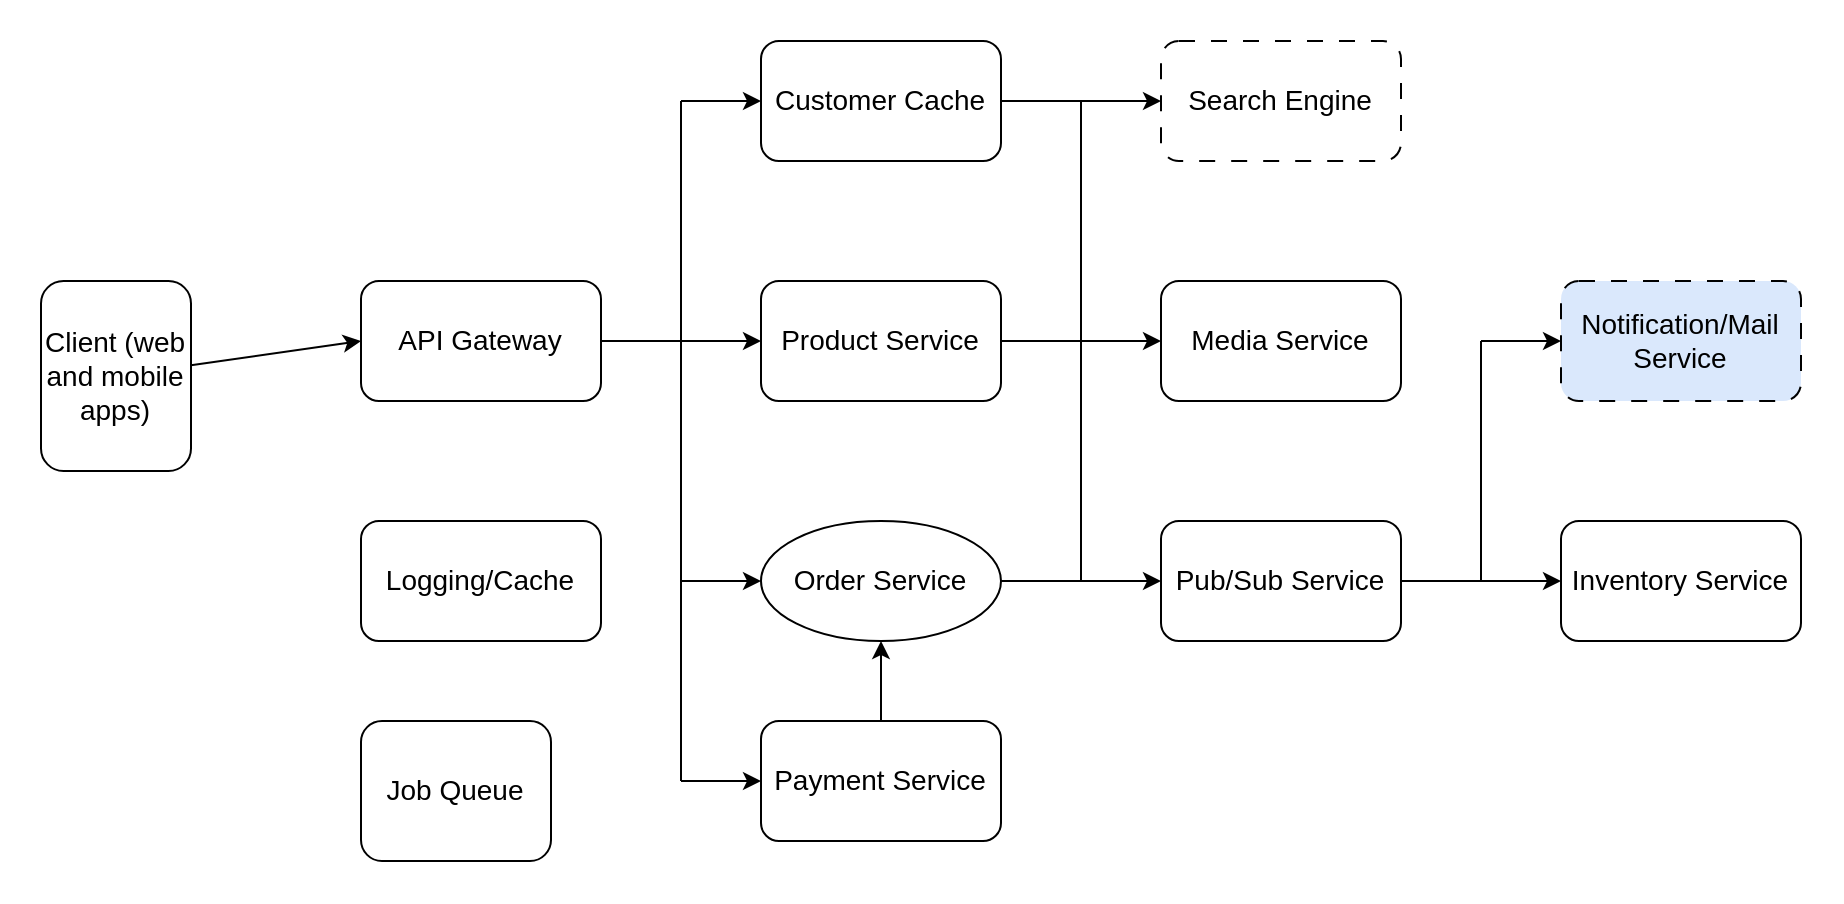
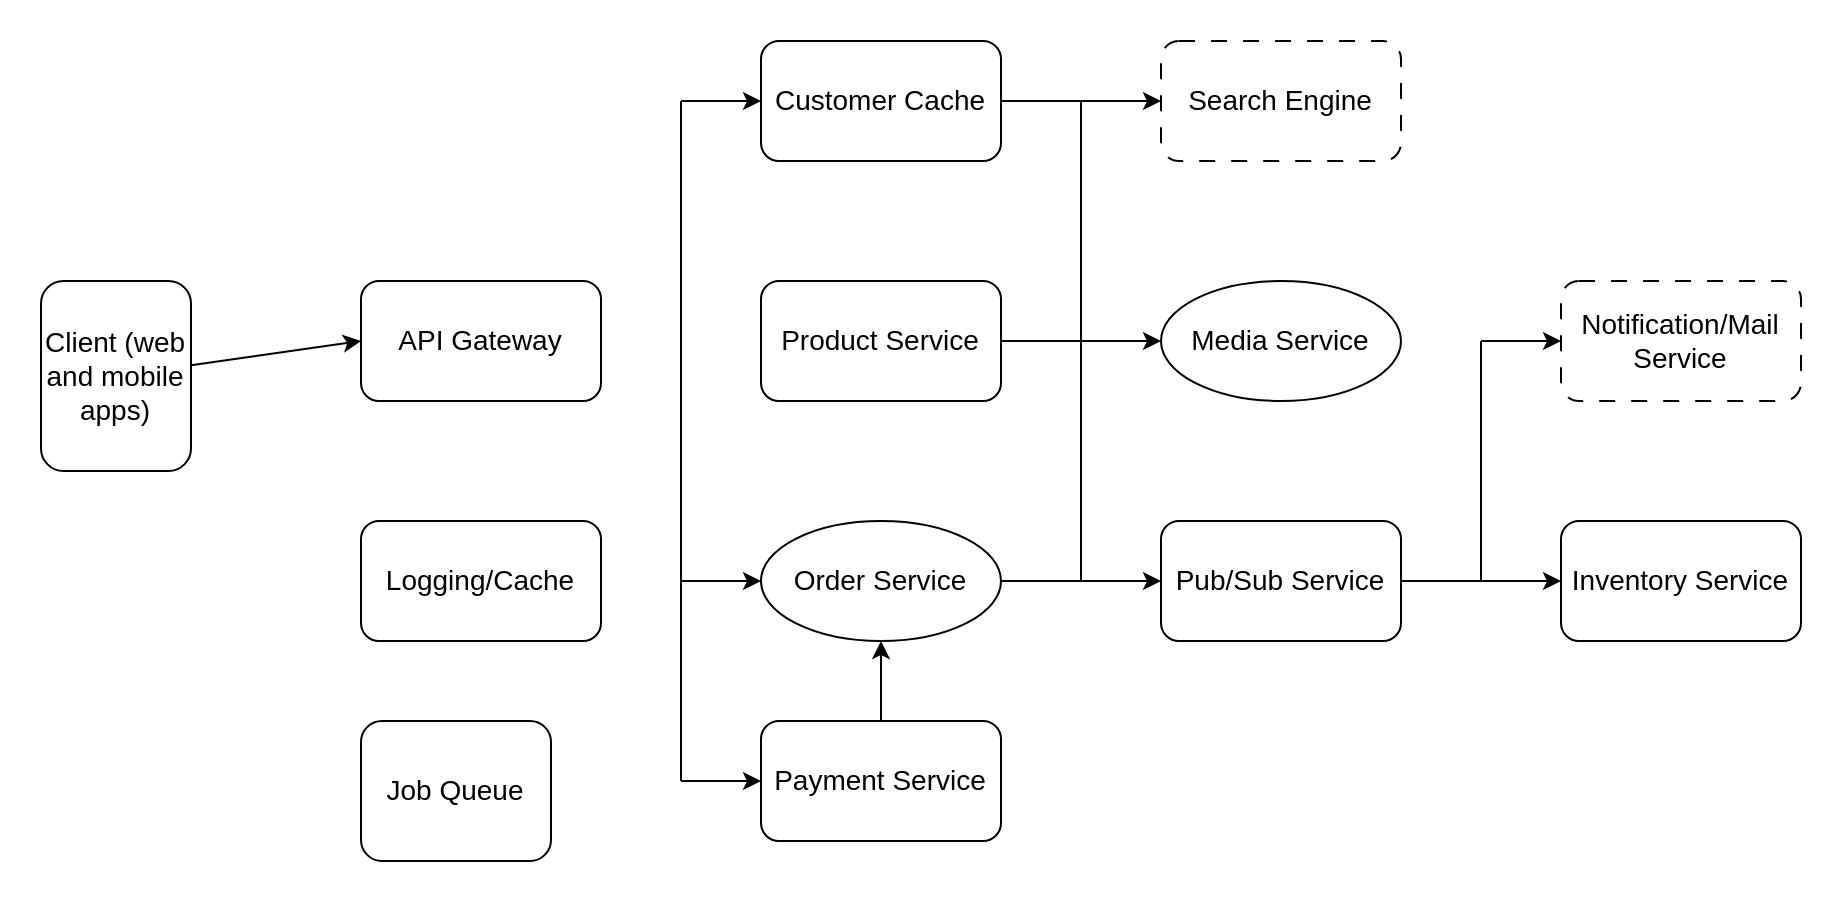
- <mxCell id="24" style="edgeStyle=none;html=1;entryX=0;entryY=0.5;entryDx=0;entryDy=0;fontSize=14;startArrow=none;startFill=0;" parent="1" source="25" target="5" edge="1"><mxGeometry relative="1" as="geometry" /></mxCell>
- <mxCell id="14" value="&lt;font style=&quot;font-size: 14px;&quot;&gt;Media Service&lt;/font&gt;" style="rounded=1;whiteSpace=wrap;html=1;" parent="1" vertex="1"><mxGeometry x="580" y="140" width="120" height="60" as="geometry" /></mxCell>
+ <mxCell id="14" value="&lt;font style=&quot;font-size: 14px;&quot;&gt;Media Service&lt;/font&gt;" style="ellipse;whiteSpace=wrap;html=1;" parent="1" vertex="1"><mxGeometry x="580" y="140" width="120" height="60" as="geometry" /></mxCell>
- <mxCell id="23" value="&lt;font style=&quot;font-size: 14px;&quot;&gt;Notification/Mail Service&lt;/font&gt;" style="rounded=1;whiteSpace=wrap;html=1;dashed=1;dashPattern=8 8;fillColor=#dae8fc;" parent="1" vertex="1"><mxGeometry x="780" y="140" width="120" height="60" as="geometry" /></mxCell>
+ <mxCell id="23" value="&lt;font style=&quot;font-size: 14px;&quot;&gt;Notification/Mail Service&lt;/font&gt;" style="rounded=1;whiteSpace=wrap;html=1;dashed=1;dashPattern=8 8;" parent="1" vertex="1"><mxGeometry x="780" y="140" width="120" height="60" as="geometry" /></mxCell>
